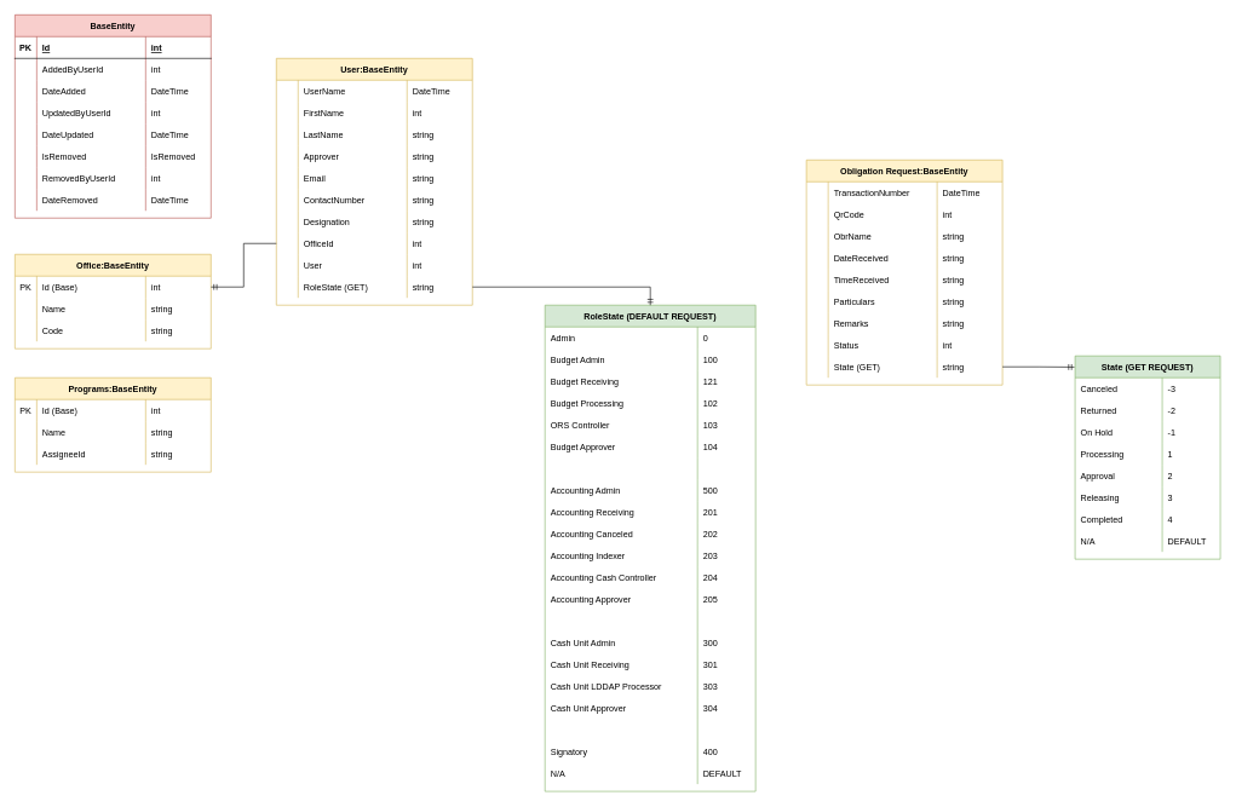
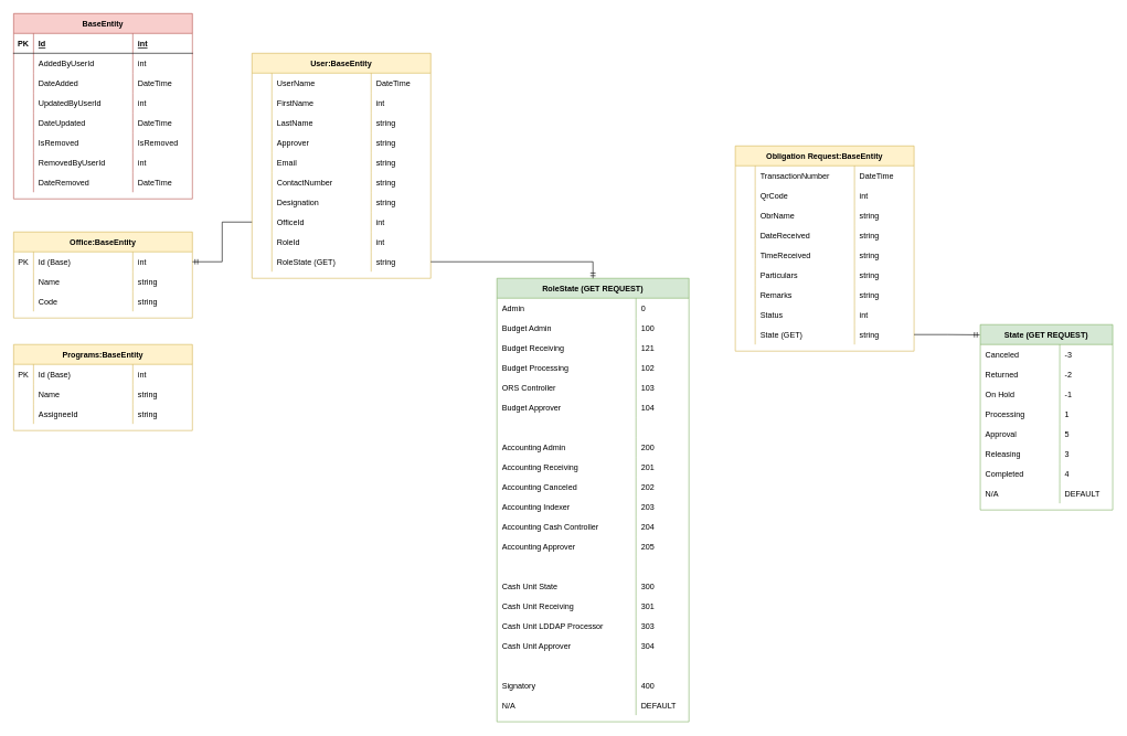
- <mxCell id="70" value="User" style="shape=partialRectangle;connectable=0;fillColor=none;top=0;left=0;bottom=0;right=0;align=left;spacingLeft=6;overflow=hidden;" vertex="1" parent="68"><mxGeometry x="30" width="150" height="30" as="geometry"><mxRectangle width="150" height="30" as="alternateBounds" /></mxGeometry></mxCell>
+ <mxCell id="70" value="RoleId" style="shape=partialRectangle;connectable=0;fillColor=none;top=0;left=0;bottom=0;right=0;align=left;spacingLeft=6;overflow=hidden;" vertex="1" parent="68"><mxGeometry x="30" width="150" height="30" as="geometry"><mxRectangle width="150" height="30" as="alternateBounds" /></mxGeometry></mxCell>
- <mxCell id="166" value="RoleState (DEFAULT REQUEST)" style="shape=table;startSize=30;container=1;collapsible=1;childLayout=tableLayout;fixedRows=1;rowLines=0;fontStyle=1;align=center;resizeLast=1;fillColor=#d5e8d4;strokeColor=#82b366;" vertex="1" parent="1"><mxGeometry x="750" y="420" width="290" height="670" as="geometry" /></mxCell>
+ <mxCell id="166" value="RoleState (GET REQUEST)" style="shape=table;startSize=30;container=1;collapsible=1;childLayout=tableLayout;fixedRows=1;rowLines=0;fontStyle=1;align=center;resizeLast=1;fillColor=#d5e8d4;strokeColor=#82b366;" vertex="1" parent="1"><mxGeometry x="750" y="420" width="290" height="670" as="geometry" /></mxCell>
- <mxCell id="155" value="2" style="shape=partialRectangle;connectable=0;fillColor=none;top=0;left=0;bottom=0;right=0;align=left;spacingLeft=6;overflow=hidden;" vertex="1" parent="153"><mxGeometry x="120" width="80" height="30" as="geometry"><mxRectangle width="80" height="30" as="alternateBounds" /></mxGeometry></mxCell>
+ <mxCell id="155" value="5" style="shape=partialRectangle;connectable=0;fillColor=none;top=0;left=0;bottom=0;right=0;align=left;spacingLeft=6;overflow=hidden;" vertex="1" parent="153"><mxGeometry x="120" width="80" height="30" as="geometry"><mxRectangle width="80" height="30" as="alternateBounds" /></mxGeometry></mxCell>
- <mxCell id="190" value="500" style="shape=partialRectangle;connectable=0;fillColor=none;top=0;left=0;bottom=0;right=0;align=left;spacingLeft=6;overflow=hidden;" vertex="1" parent="188"><mxGeometry x="210" width="80" height="30" as="geometry"><mxRectangle width="80" height="30" as="alternateBounds" /></mxGeometry></mxCell>
+ <mxCell id="190" value="200" style="shape=partialRectangle;connectable=0;fillColor=none;top=0;left=0;bottom=0;right=0;align=left;spacingLeft=6;overflow=hidden;" vertex="1" parent="188"><mxGeometry x="210" width="80" height="30" as="geometry"><mxRectangle width="80" height="30" as="alternateBounds" /></mxGeometry></mxCell>
- <mxCell id="210" value="Cash Unit Admin" style="shape=partialRectangle;connectable=0;fillColor=none;top=0;left=0;bottom=0;right=0;align=left;spacingLeft=6;overflow=hidden;" vertex="1" parent="209"><mxGeometry width="210" height="30" as="geometry"><mxRectangle width="210" height="30" as="alternateBounds" /></mxGeometry></mxCell>
+ <mxCell id="210" value="Cash Unit State" style="shape=partialRectangle;connectable=0;fillColor=none;top=0;left=0;bottom=0;right=0;align=left;spacingLeft=6;overflow=hidden;" vertex="1" parent="209"><mxGeometry width="210" height="30" as="geometry"><mxRectangle width="210" height="30" as="alternateBounds" /></mxGeometry></mxCell>
